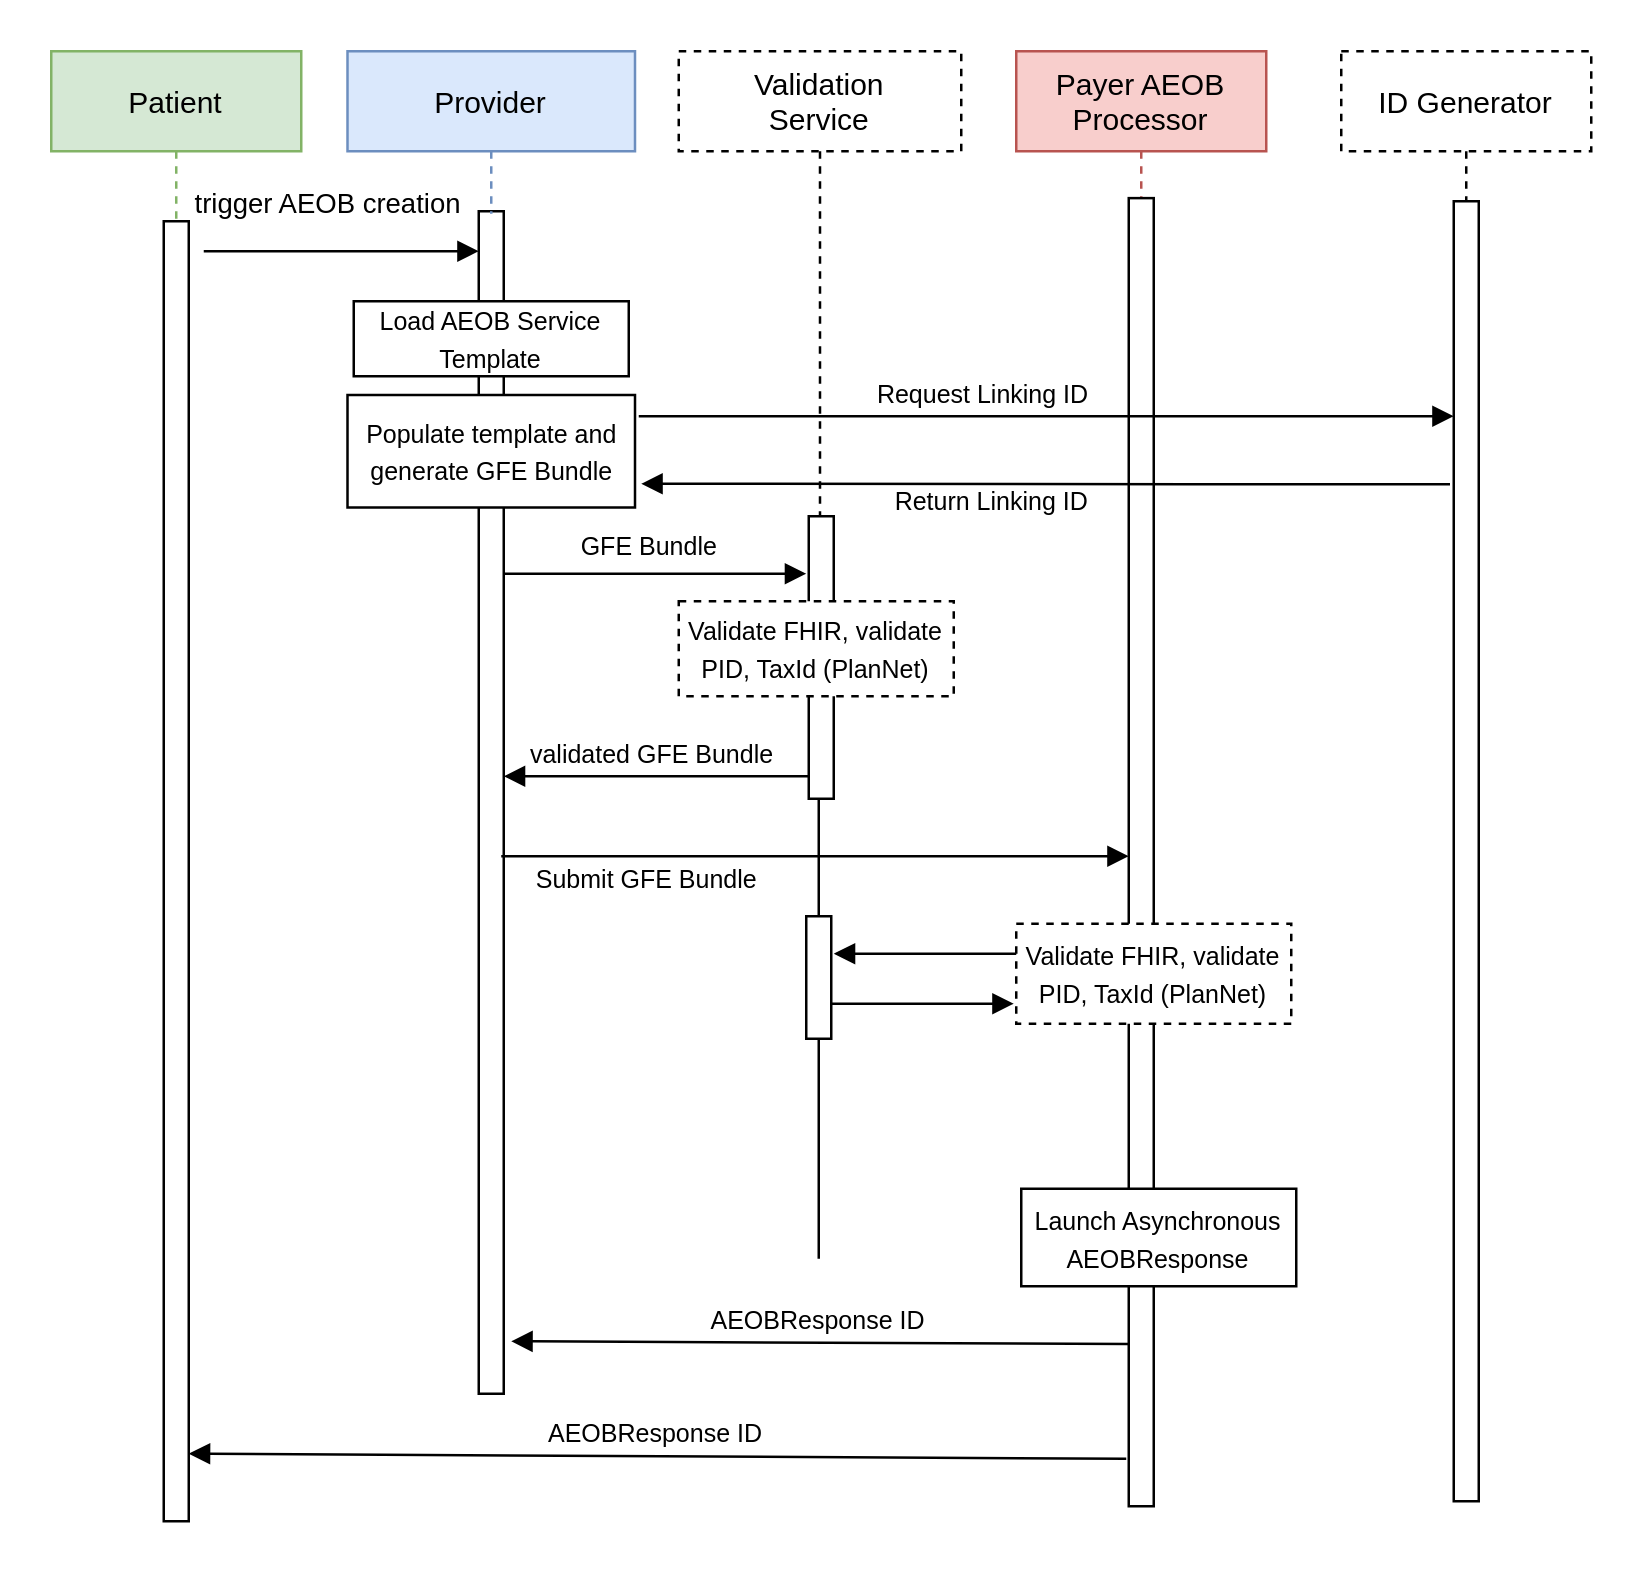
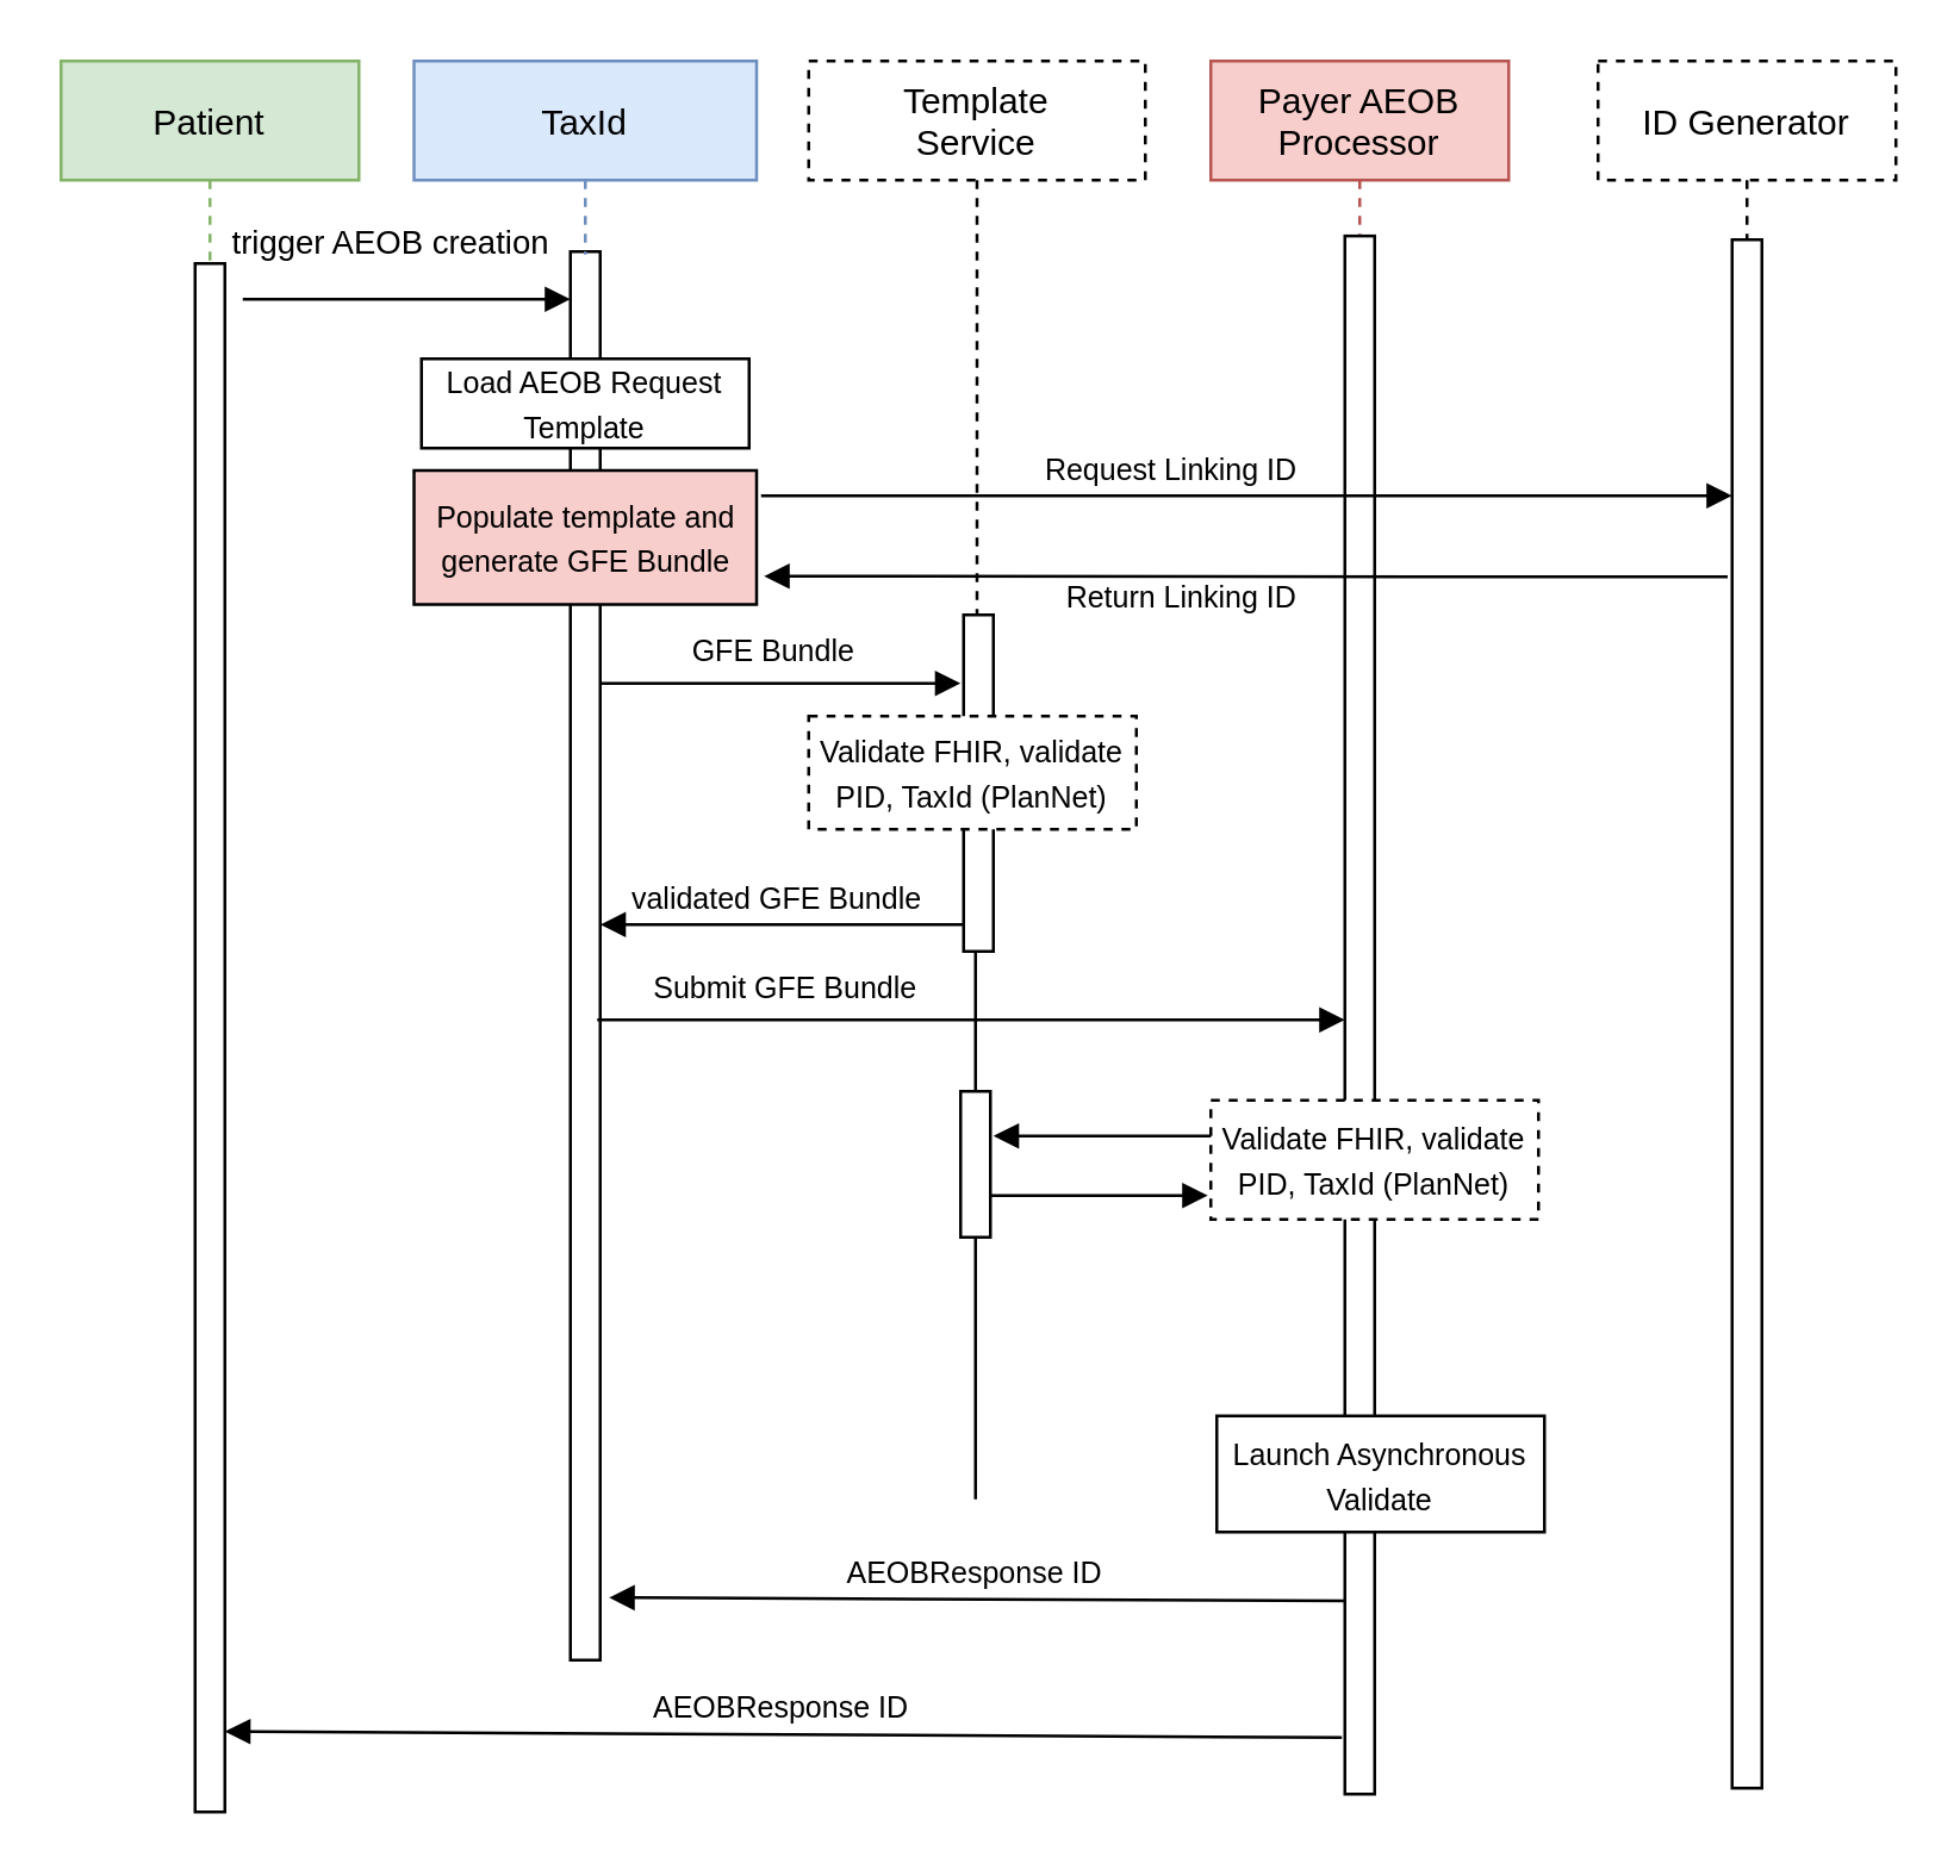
- <mxCell id="13" value="Validation&#10;Service" style="shape=umlLifeline;perimeter=lifelinePerimeter;container=1;collapsible=0;recursiveResize=0;rounded=0;shadow=0;strokeWidth=1;dashed=1;" parent="1" vertex="1"><mxGeometry x="271" y="20" width="113" height="299" as="geometry" /></mxCell>
+ <mxCell id="13" value="Template&#10;Service" style="shape=umlLifeline;perimeter=lifelinePerimeter;container=1;collapsible=0;recursiveResize=0;rounded=0;shadow=0;strokeWidth=1;dashed=1;" parent="1" vertex="1"><mxGeometry x="271" y="20" width="113" height="299" as="geometry" /></mxCell>
- <mxCell id="5" value="Provider" style="shape=umlLifeline;perimeter=lifelinePerimeter;container=1;collapsible=0;recursiveResize=0;rounded=0;shadow=0;strokeWidth=1;fillColor=#dae8fc;strokeColor=#6c8ebf;" parent="1" vertex="1"><mxGeometry x="138.5" y="20" width="115" height="65" as="geometry" /></mxCell>
+ <mxCell id="5" value="TaxId" style="shape=umlLifeline;perimeter=lifelinePerimeter;container=1;collapsible=0;recursiveResize=0;rounded=0;shadow=0;strokeWidth=1;fillColor=#dae8fc;strokeColor=#6c8ebf;" parent="1" vertex="1"><mxGeometry x="138.5" y="20" width="115" height="65" as="geometry" /></mxCell>
- <mxCell id="6" value="&lt;font style=&quot;font-size: 10px&quot;&gt;Load AEOB Service Template&lt;/font&gt;" style="rounded=0;whiteSpace=wrap;html=1;" parent="5" vertex="1"><mxGeometry x="2.5" y="100" width="110" height="30" as="geometry" /></mxCell>
+ <mxCell id="6" value="&lt;font style=&quot;font-size: 10px&quot;&gt;Load AEOB Request Template&lt;/font&gt;" style="rounded=0;whiteSpace=wrap;html=1;" parent="5" vertex="1"><mxGeometry x="2.5" y="100" width="110" height="30" as="geometry" /></mxCell>
- <mxCell id="7" value="&lt;font style=&quot;font-size: 10px&quot;&gt;Populate template and generate GFE Bundle&lt;/font&gt;" style="rounded=0;whiteSpace=wrap;html=1;" parent="5" vertex="1"><mxGeometry y="137.5" width="115" height="45" as="geometry" /></mxCell>
+ <mxCell id="7" value="&lt;font style=&quot;font-size: 10px&quot;&gt;Populate template and generate GFE Bundle&lt;/font&gt;" style="rounded=0;whiteSpace=wrap;html=1;fillColor=#f8cecc;" parent="5" vertex="1"><mxGeometry y="137.5" width="115" height="45" as="geometry" /></mxCell>
- <mxCell id="3" value="Submit GFE Bundle" style="text;html=1;resizable=0;autosize=1;align=center;verticalAlign=middle;points=[];fillColor=none;strokeColor=none;rounded=0;fontSize=10;" parent="1" vertex="1"><mxGeometry x="209" y="343" width="98" height="16" as="geometry" /></mxCell>
+ <mxCell id="3" value="Submit GFE Bundle" style="text;html=1;resizable=0;autosize=1;align=center;verticalAlign=middle;points=[];fillColor=none;strokeColor=none;rounded=0;fontSize=10;" parent="1" vertex="1"><mxGeometry x="214" y="323" width="98" height="16" as="geometry" /></mxCell>
- <mxCell id="27" value="&lt;font style=&quot;font-size: 10px&quot;&gt;Launch Asynchronous AEOBResponse&lt;/font&gt;" style="rounded=0;whiteSpace=wrap;html=1;" parent="1" vertex="1"><mxGeometry x="408" y="475" width="110" height="39" as="geometry" /></mxCell>
+ <mxCell id="27" value="&lt;font style=&quot;font-size: 10px&quot;&gt;Launch Asynchronous Validate&lt;/font&gt;" style="rounded=0;whiteSpace=wrap;html=1;" parent="1" vertex="1"><mxGeometry x="408" y="475" width="110" height="39" as="geometry" /></mxCell>
